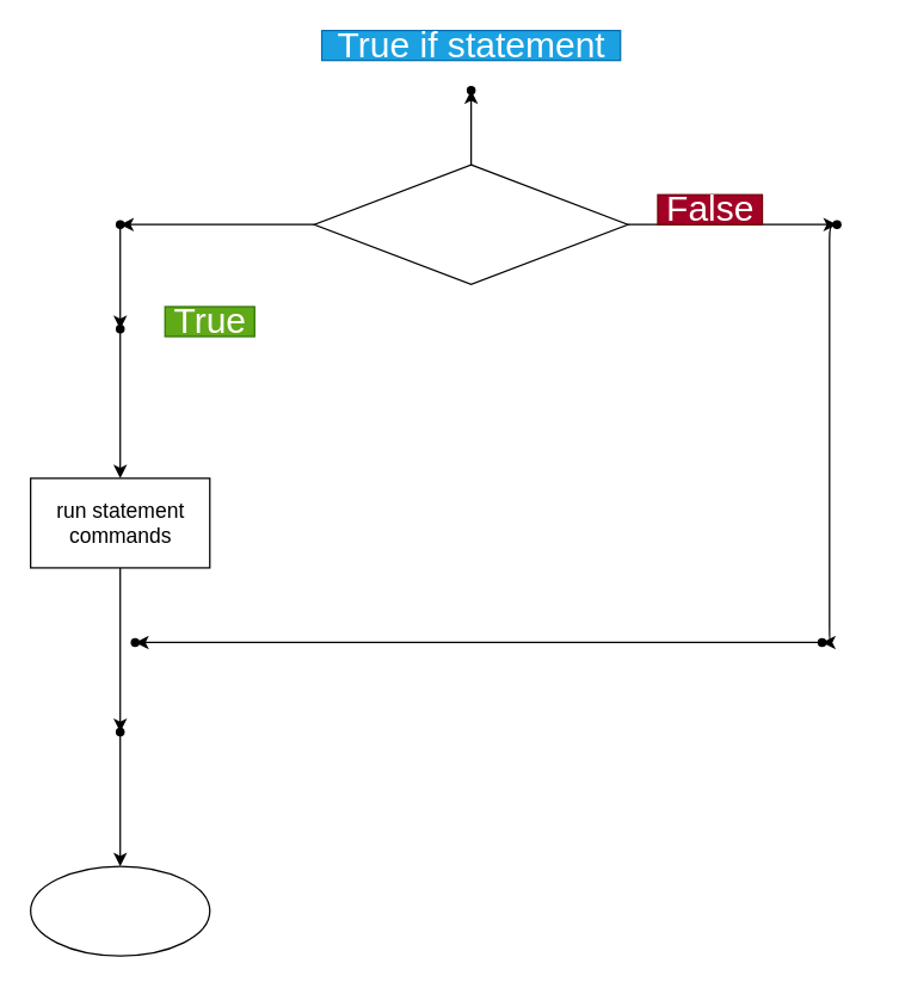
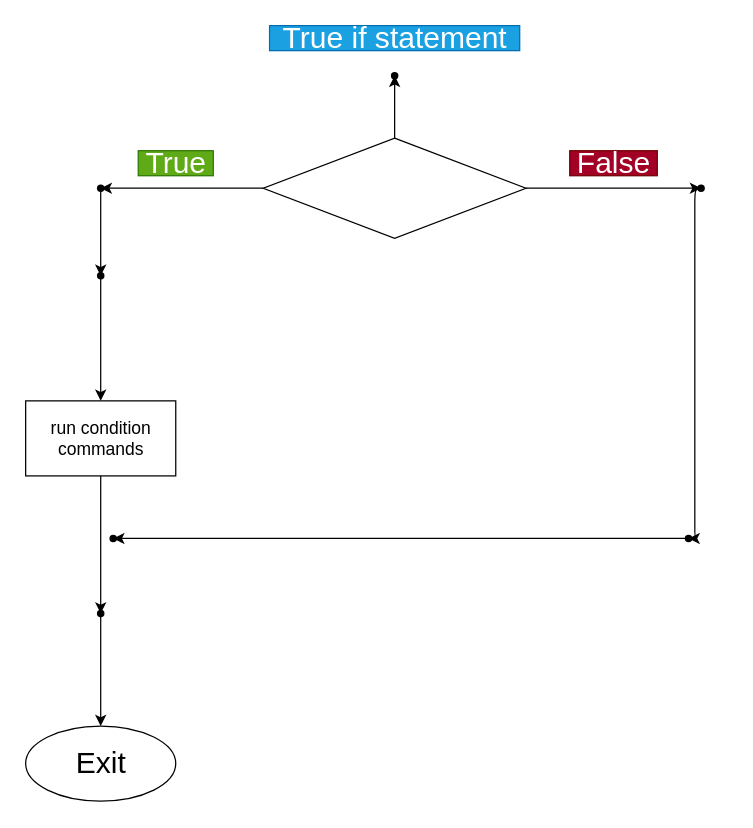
- <mxCell id="22" value="&lt;font style=&quot;font-size: 24px&quot;&gt;False&lt;/font&gt;" style="text;html=1;resizable=0;autosize=1;align=center;verticalAlign=middle;points=[];fillColor=#a20025;strokeColor=#6F0000;rounded=0;fontColor=#ffffff;" vertex="1" parent="1"><mxGeometry x="440" y="130" width="70" height="20" as="geometry" /></mxCell>
+ <mxCell id="22" value="&lt;font style=&quot;font-size: 24px&quot;&gt;False&lt;/font&gt;" style="text;html=1;resizable=0;autosize=1;align=center;verticalAlign=middle;points=[];fillColor=#a20025;strokeColor=#6F0000;rounded=0;fontColor=#ffffff;" vertex="1" parent="1"><mxGeometry x="455" y="120" width="70" height="20" as="geometry" /></mxCell>
- <mxCell id="21" value="&lt;font style=&quot;font-size: 24px&quot;&gt;True&lt;/font&gt;" style="text;html=1;resizable=0;autosize=1;align=center;verticalAlign=middle;points=[];fillColor=#60a917;strokeColor=#2D7600;rounded=0;fontColor=#ffffff;" vertex="1" parent="1"><mxGeometry x="110" y="205" width="60" height="20" as="geometry" /></mxCell>
+ <mxCell id="21" value="&lt;font style=&quot;font-size: 24px&quot;&gt;True&lt;/font&gt;" style="text;html=1;resizable=0;autosize=1;align=center;verticalAlign=middle;points=[];fillColor=#60a917;strokeColor=#2D7600;rounded=0;fontColor=#ffffff;" vertex="1" parent="1"><mxGeometry x="110" y="120" width="60" height="20" as="geometry" /></mxCell>
- <mxCell id="24" value="&lt;font&gt;&lt;font style=&quot;font-size: 14px&quot;&gt;run statement&lt;br&gt;commands&lt;/font&gt;&lt;br&gt;&lt;/font&gt;" style="text;html=1;resizable=0;autosize=1;align=center;verticalAlign=middle;points=[];fillColor=none;strokeColor=none;rounded=0;" vertex="1" parent="1"><mxGeometry x="30" y="330" width="100" height="40" as="geometry" /></mxCell>
+ <mxCell id="24" value="&lt;font&gt;&lt;font style=&quot;font-size: 14px&quot;&gt;run condition&lt;br&gt;commands&lt;/font&gt;&lt;br&gt;&lt;/font&gt;" style="text;html=1;resizable=0;autosize=1;align=center;verticalAlign=middle;points=[];fillColor=none;strokeColor=none;rounded=0;" vertex="1" parent="1"><mxGeometry x="30" y="330" width="100" height="40" as="geometry" /></mxCell>
+ <mxCell id="25" value="&lt;font style=&quot;font-size: 24px&quot;&gt;Exit&lt;/font&gt;" style="text;html=1;resizable=0;autosize=1;align=center;verticalAlign=middle;points=[];fillColor=none;strokeColor=none;rounded=0;" vertex="1" parent="1"><mxGeometry x="50" y="600" width="60" height="20" as="geometry" /></mxCell>
